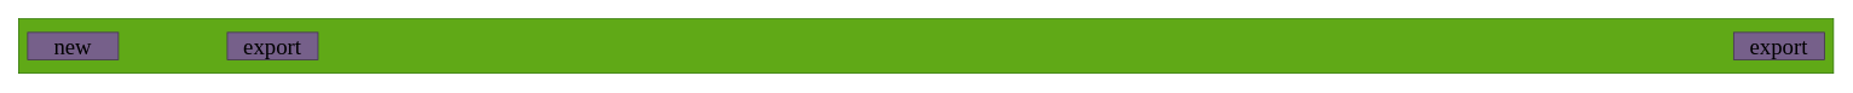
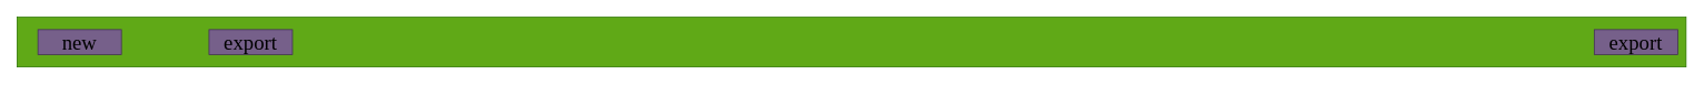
- <mxCell id="3" value="new" style="rounded=0;whiteSpace=wrap;html=1;strokeColor=#432D57;fontFamily=Lucida Console;fontSize=25;fontColor=#000000;fillColor=#76608a;" vertex="1" parent="1"><mxGeometry x="30" y="35" width="100" height="30" as="geometry" /></mxCell>
+ <mxCell id="3" value="new" style="rounded=0;whiteSpace=wrap;html=1;strokeColor=#432D57;fontFamily=Lucida Console;fontSize=25;fontColor=#000000;fillColor=#76608a;" vertex="1" parent="1"><mxGeometry x="45" y="35" width="100" height="30" as="geometry" /></mxCell>
